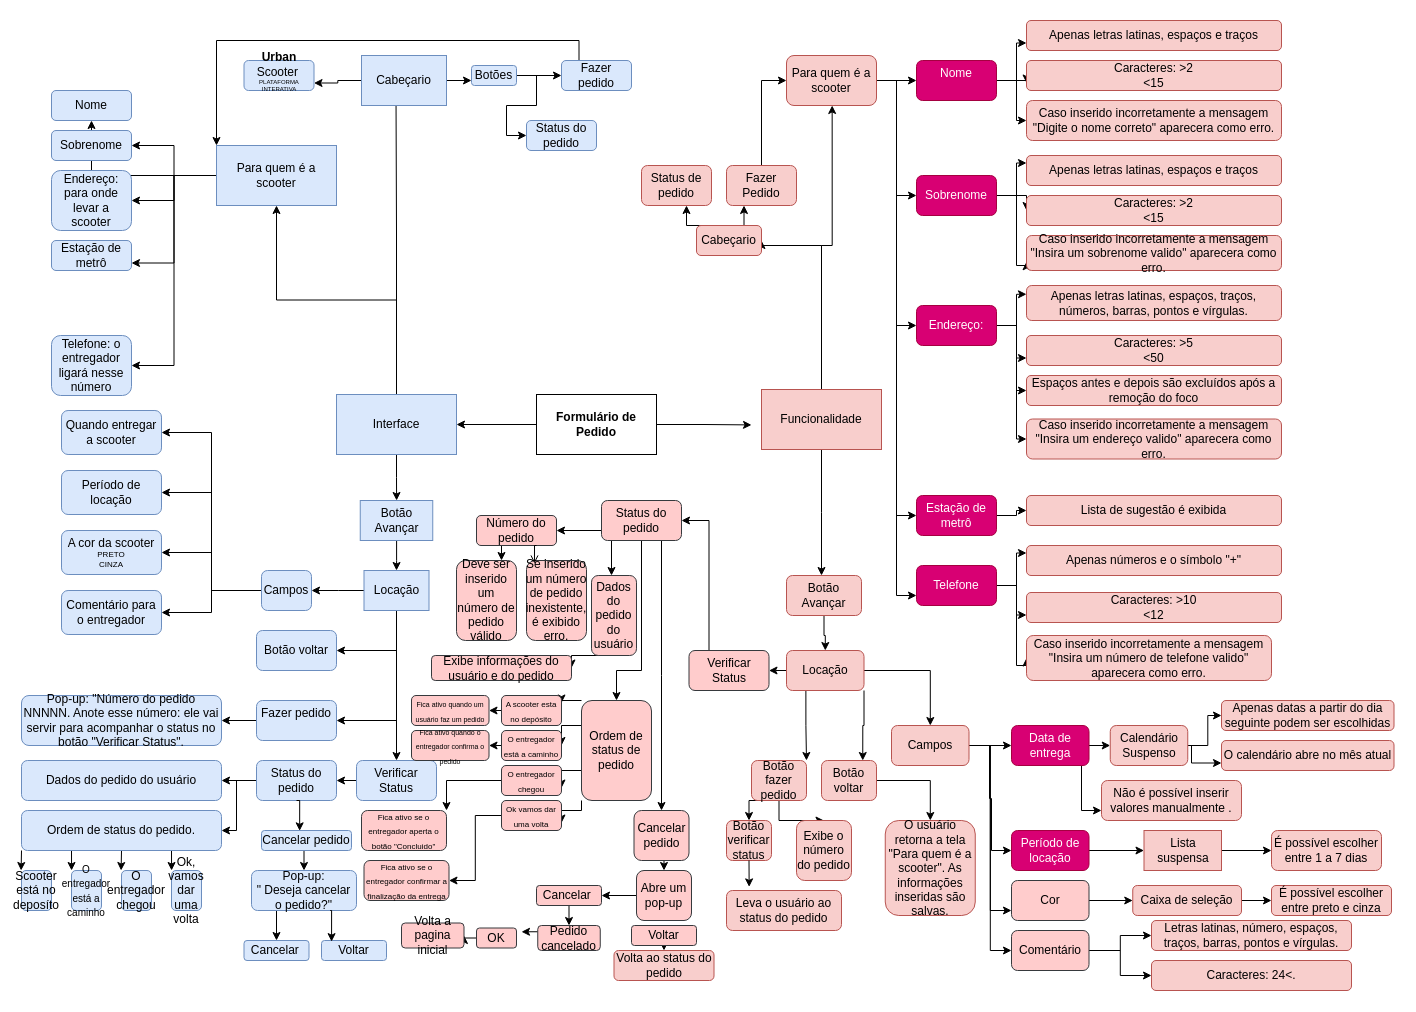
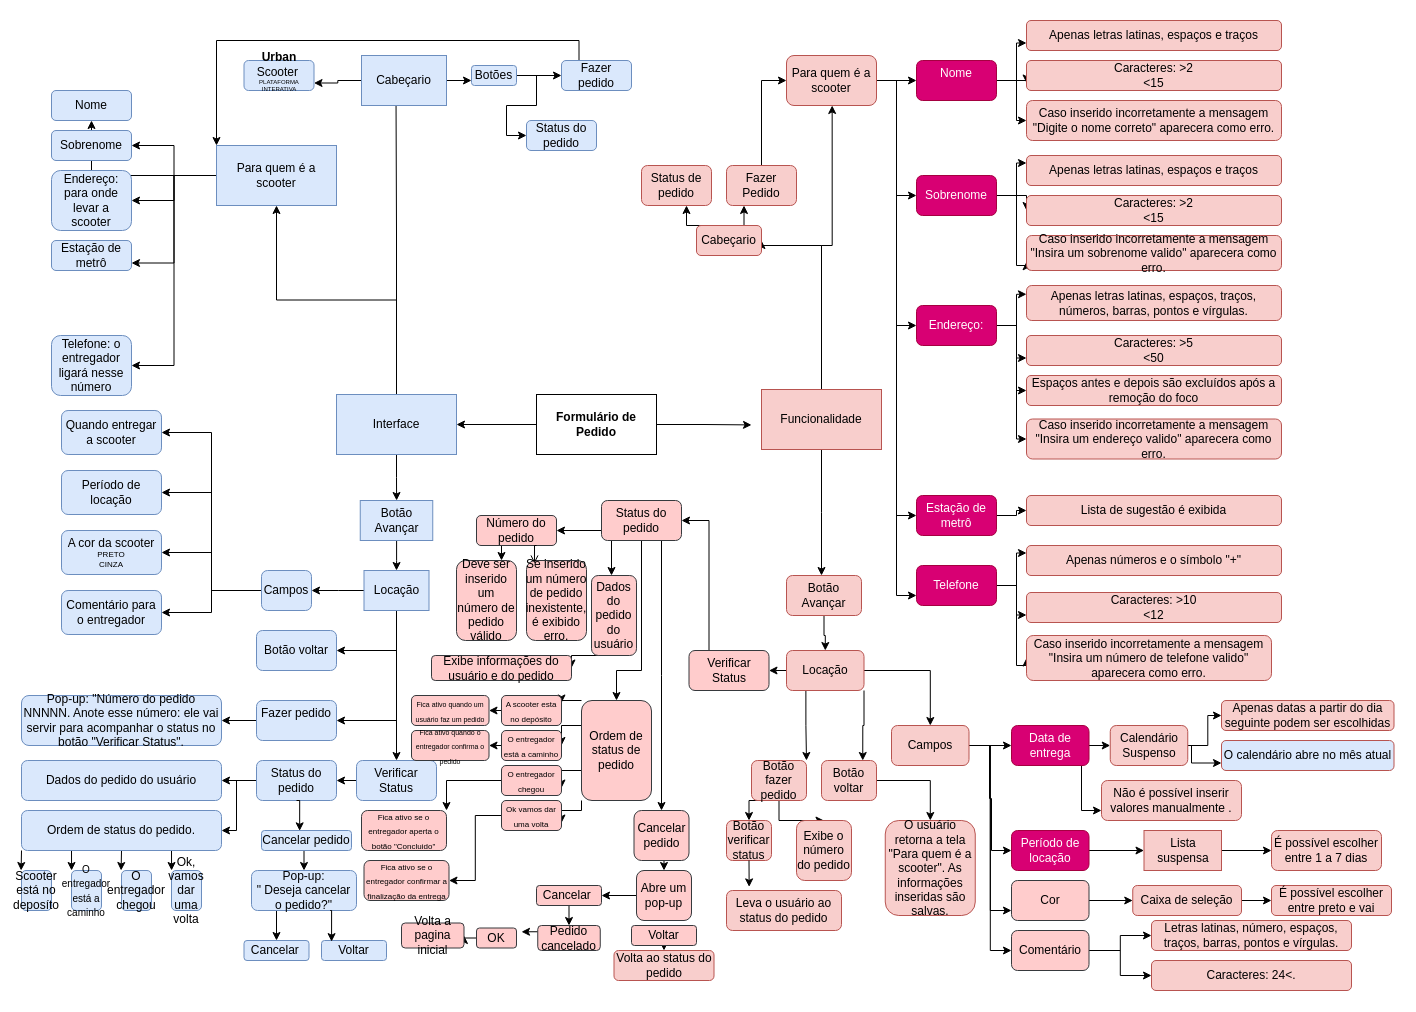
- <mxCell id="120" value="O calendário abre no mês atual" style="rounded=1;whiteSpace=wrap;html=1;fillColor=#f8cecc;strokeColor=#b85450;" parent="1" vertex="1"><mxGeometry x="1221" y="740" width="172.5" height="30" as="geometry" /></mxCell>
+ <mxCell id="120" value="O calendário abre no mês atual" style="rounded=1;whiteSpace=wrap;html=1;fillColor=#dae8fc;strokeColor=#b85450;" parent="1" vertex="1"><mxGeometry x="1221" y="740" width="172.5" height="30" as="geometry" /></mxCell>
- <mxCell id="131" value="É possível escolher entre preto e cinza" style="whiteSpace=wrap;html=1;fillColor=#f8cecc;strokeColor=#b85450;rounded=1;" parent="1" vertex="1"><mxGeometry x="1271" y="885" width="120" height="30" as="geometry" /></mxCell>
+ <mxCell id="131" value="É possível escolher entre preto e vai" style="whiteSpace=wrap;html=1;fillColor=#f8cecc;strokeColor=#b85450;rounded=1;" parent="1" vertex="1"><mxGeometry x="1271" y="885" width="120" height="30" as="geometry" /></mxCell>
